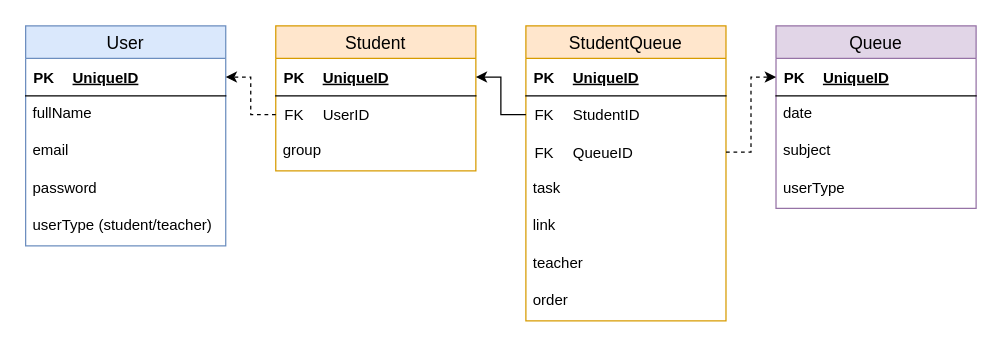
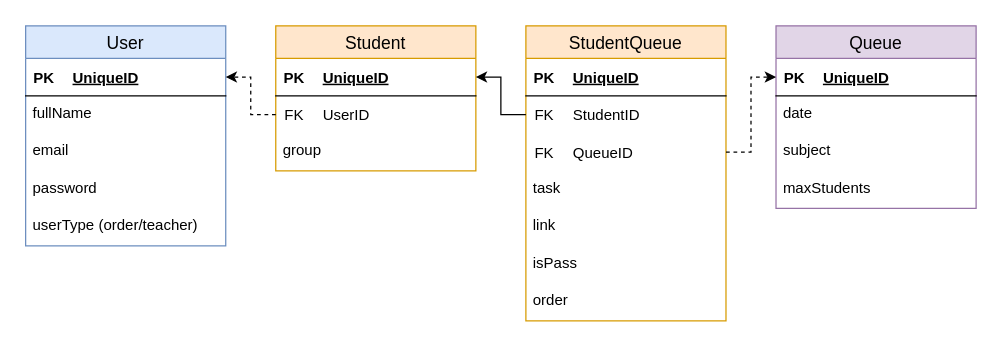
- <mxCell id="18" value="userType" style="text;strokeColor=none;fillColor=none;spacingLeft=4;spacingRight=4;overflow=hidden;rotatable=0;points=[[0,0.5],[1,0.5]];portConstraint=eastwest;fontSize=12;" parent="11" vertex="1"><mxGeometry y="116" width="160" height="30" as="geometry" /></mxCell>
+ <mxCell id="18" value="maxStudents" style="text;strokeColor=none;fillColor=none;spacingLeft=4;spacingRight=4;overflow=hidden;rotatable=0;points=[[0,0.5],[1,0.5]];portConstraint=eastwest;fontSize=12;" parent="11" vertex="1"><mxGeometry y="116" width="160" height="30" as="geometry" /></mxCell>
- <mxCell id="10" value="userType (student/teacher)" style="text;strokeColor=none;fillColor=none;spacingLeft=4;spacingRight=4;overflow=hidden;rotatable=0;points=[[0,0.5],[1,0.5]];portConstraint=eastwest;fontSize=12;" parent="2" vertex="1"><mxGeometry y="146" width="160" height="30" as="geometry" /></mxCell>
+ <mxCell id="10" value="userType (order/teacher)" style="text;strokeColor=none;fillColor=none;spacingLeft=4;spacingRight=4;overflow=hidden;rotatable=0;points=[[0,0.5],[1,0.5]];portConstraint=eastwest;fontSize=12;" parent="2" vertex="1"><mxGeometry y="146" width="160" height="30" as="geometry" /></mxCell>
- <mxCell id="34" value="teacher" style="text;strokeColor=none;fillColor=none;spacingLeft=4;spacingRight=4;overflow=hidden;rotatable=0;points=[[0,0.5],[1,0.5]];portConstraint=eastwest;fontSize=12;" parent="19" vertex="1"><mxGeometry y="176" width="160" height="30" as="geometry" /></mxCell>
+ <mxCell id="34" value="isPass" style="text;strokeColor=none;fillColor=none;spacingLeft=4;spacingRight=4;overflow=hidden;rotatable=0;points=[[0,0.5],[1,0.5]];portConstraint=eastwest;fontSize=12;" parent="19" vertex="1"><mxGeometry y="176" width="160" height="30" as="geometry" /></mxCell>
